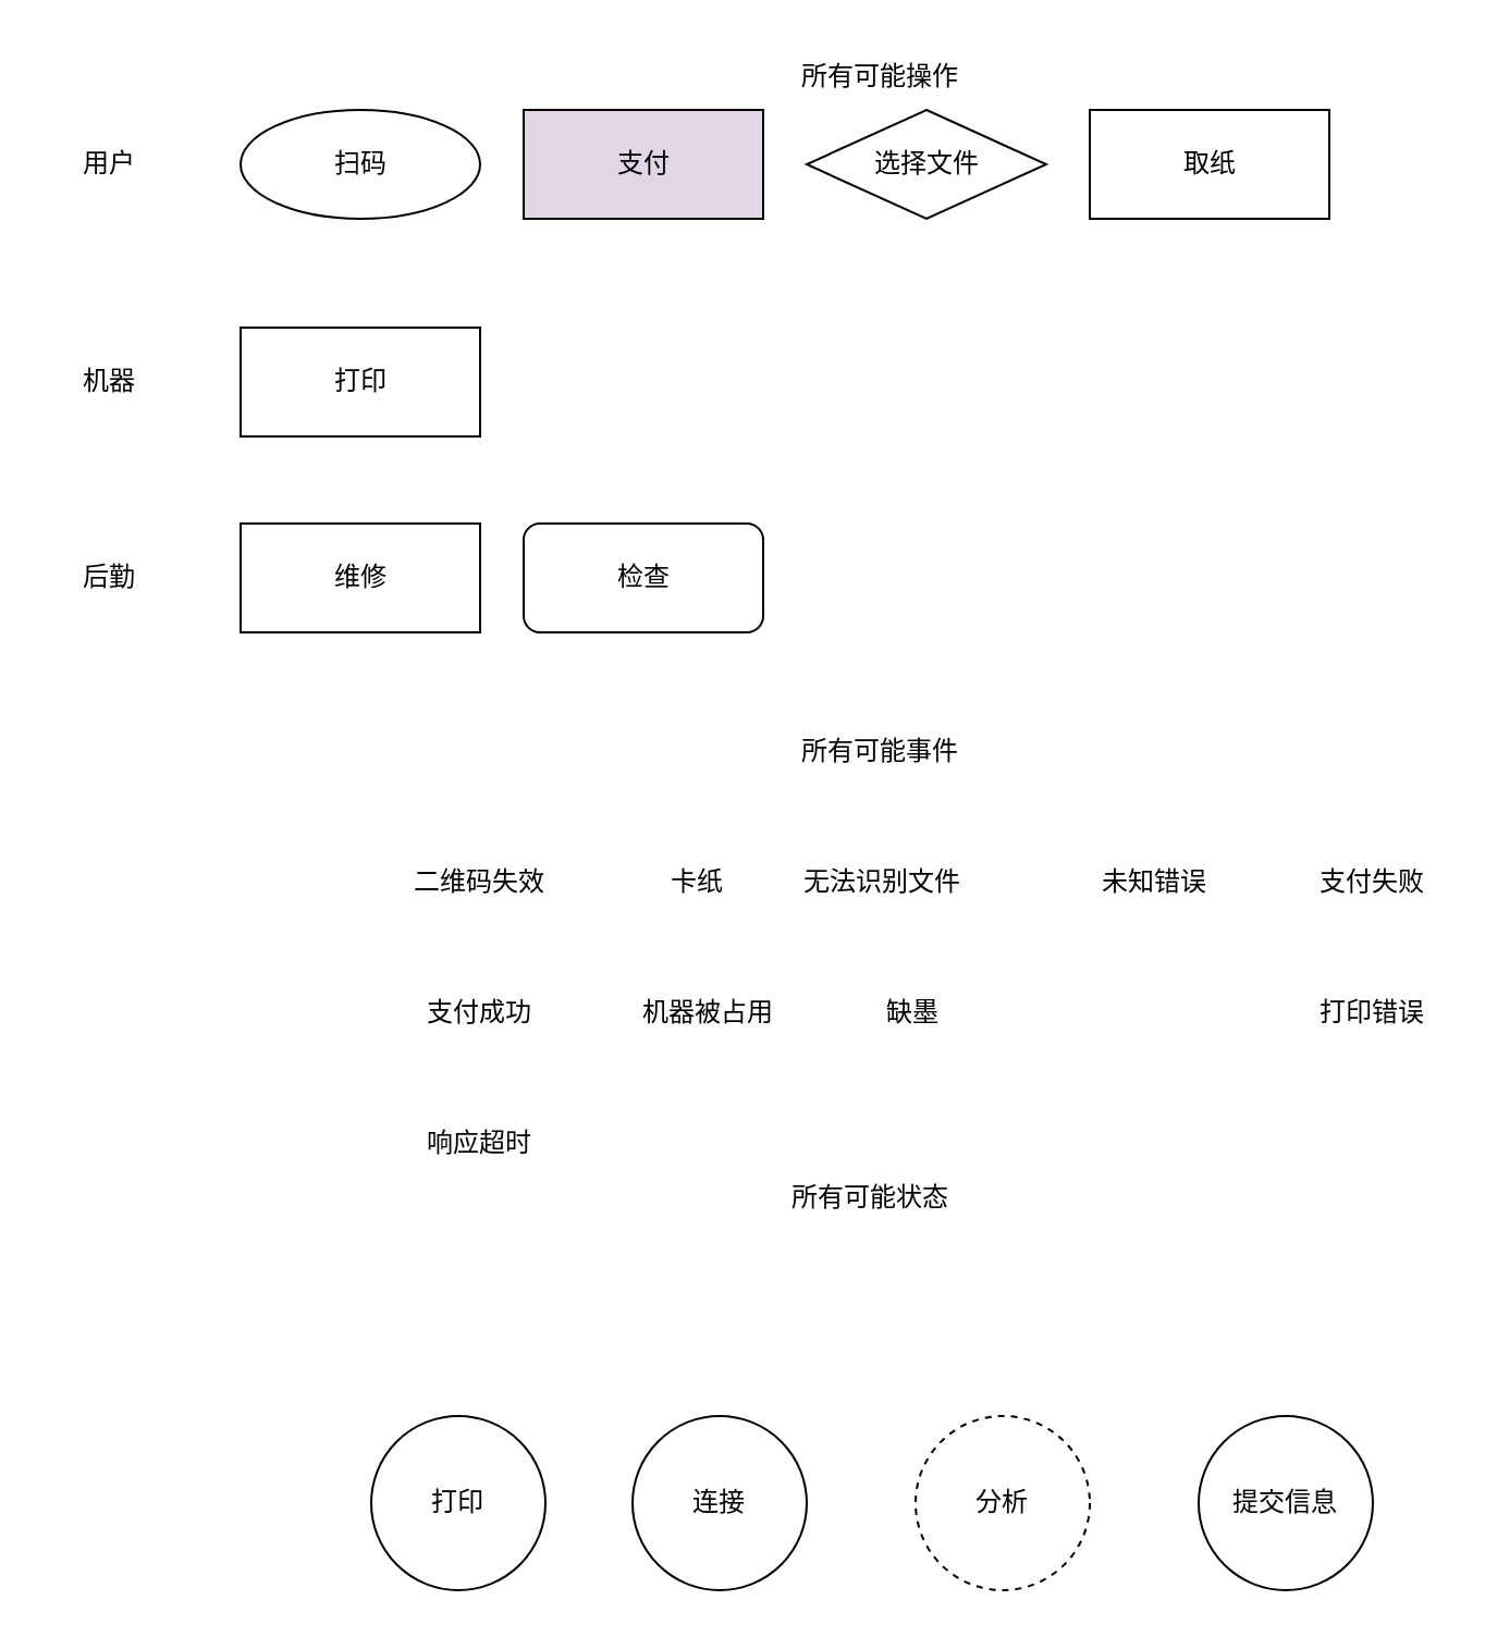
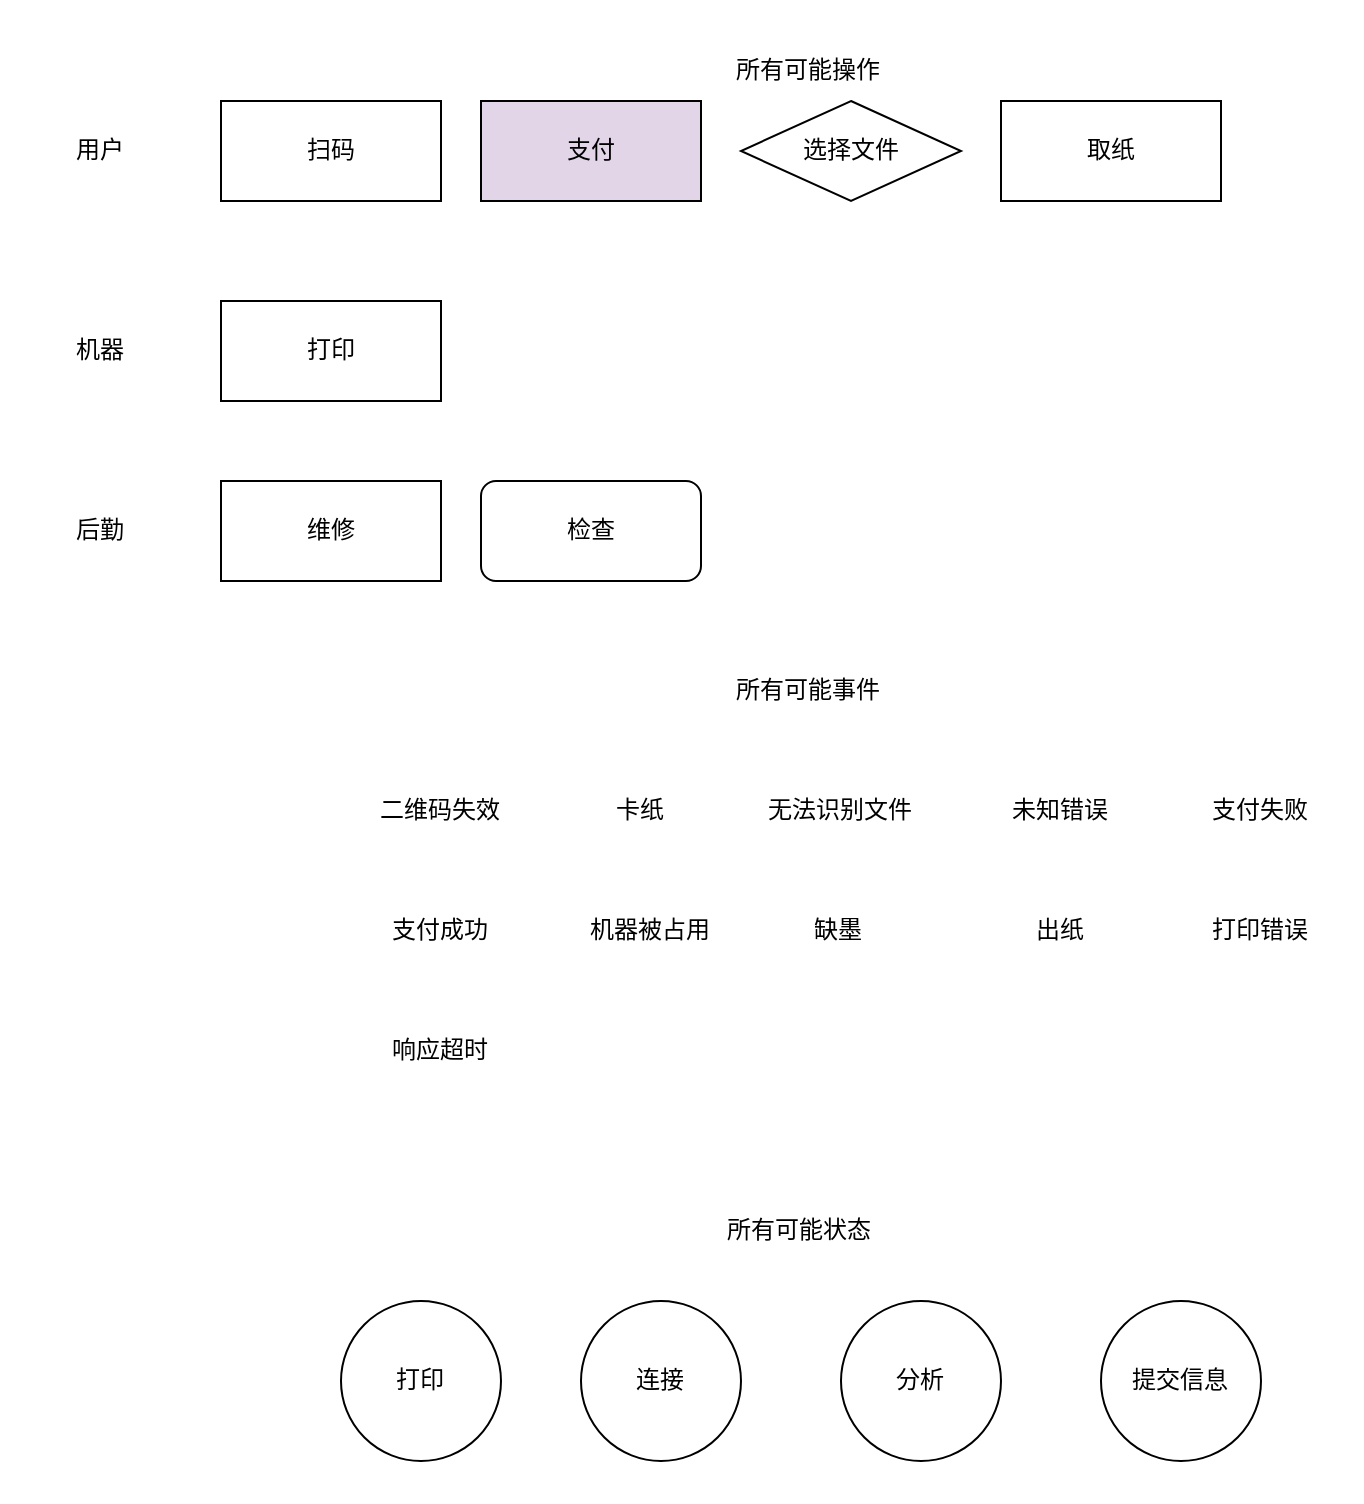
- <mxCell id="4" value="扫码" style="ellipse;html=1;" parent="1" vertex="1"><mxGeometry x="110" y="50" width="110" height="50" as="geometry" /></mxCell>
+ <mxCell id="4" value="扫码" style="html=1;" parent="1" vertex="1"><mxGeometry x="110" y="50" width="110" height="50" as="geometry" /></mxCell>
- <mxCell id="16" value="无法识别文件" style="text;html=1;strokeColor=none;fillColor=none;align=center;verticalAlign=middle;whiteSpace=wrap;rounded=0;" parent="1" vertex="1"><mxGeometry x="365" y="390" width="80" height="30" as="geometry" /></mxCell>
+ <mxCell id="16" value="无法识别文件" style="text;html=1;strokeColor=none;fillColor=none;align=center;verticalAlign=middle;whiteSpace=wrap;rounded=0;" parent="1" vertex="1"><mxGeometry x="380" y="390" width="80" height="30" as="geometry" /></mxCell>
+ <mxCell id="22" value="出纸" style="text;html=1;strokeColor=none;fillColor=none;align=center;verticalAlign=middle;whiteSpace=wrap;rounded=0;" parent="1" vertex="1"><mxGeometry x="500" y="450" width="60" height="30" as="geometry" /></mxCell>
- <mxCell id="25" value="所有可能状态" style="text;html=1;strokeColor=none;fillColor=none;align=center;verticalAlign=middle;whiteSpace=wrap;rounded=0;" parent="1" vertex="1"><mxGeometry x="359" y="535" width="81" height="30" as="geometry" /></mxCell>
+ <mxCell id="25" value="所有可能状态" style="text;html=1;strokeColor=none;fillColor=none;align=center;verticalAlign=middle;whiteSpace=wrap;rounded=0;" parent="1" vertex="1"><mxGeometry x="359" y="600" width="81" height="30" as="geometry" /></mxCell>
- <mxCell id="28" value="分析" style="ellipse;whiteSpace=wrap;html=1;aspect=fixed;dashed=1;" vertex="1" parent="1"><mxGeometry x="420" y="650" width="80" height="80" as="geometry" /></mxCell>
+ <mxCell id="28" value="分析" style="ellipse;whiteSpace=wrap;html=1;aspect=fixed;" vertex="1" parent="1"><mxGeometry x="420" y="650" width="80" height="80" as="geometry" /></mxCell>
